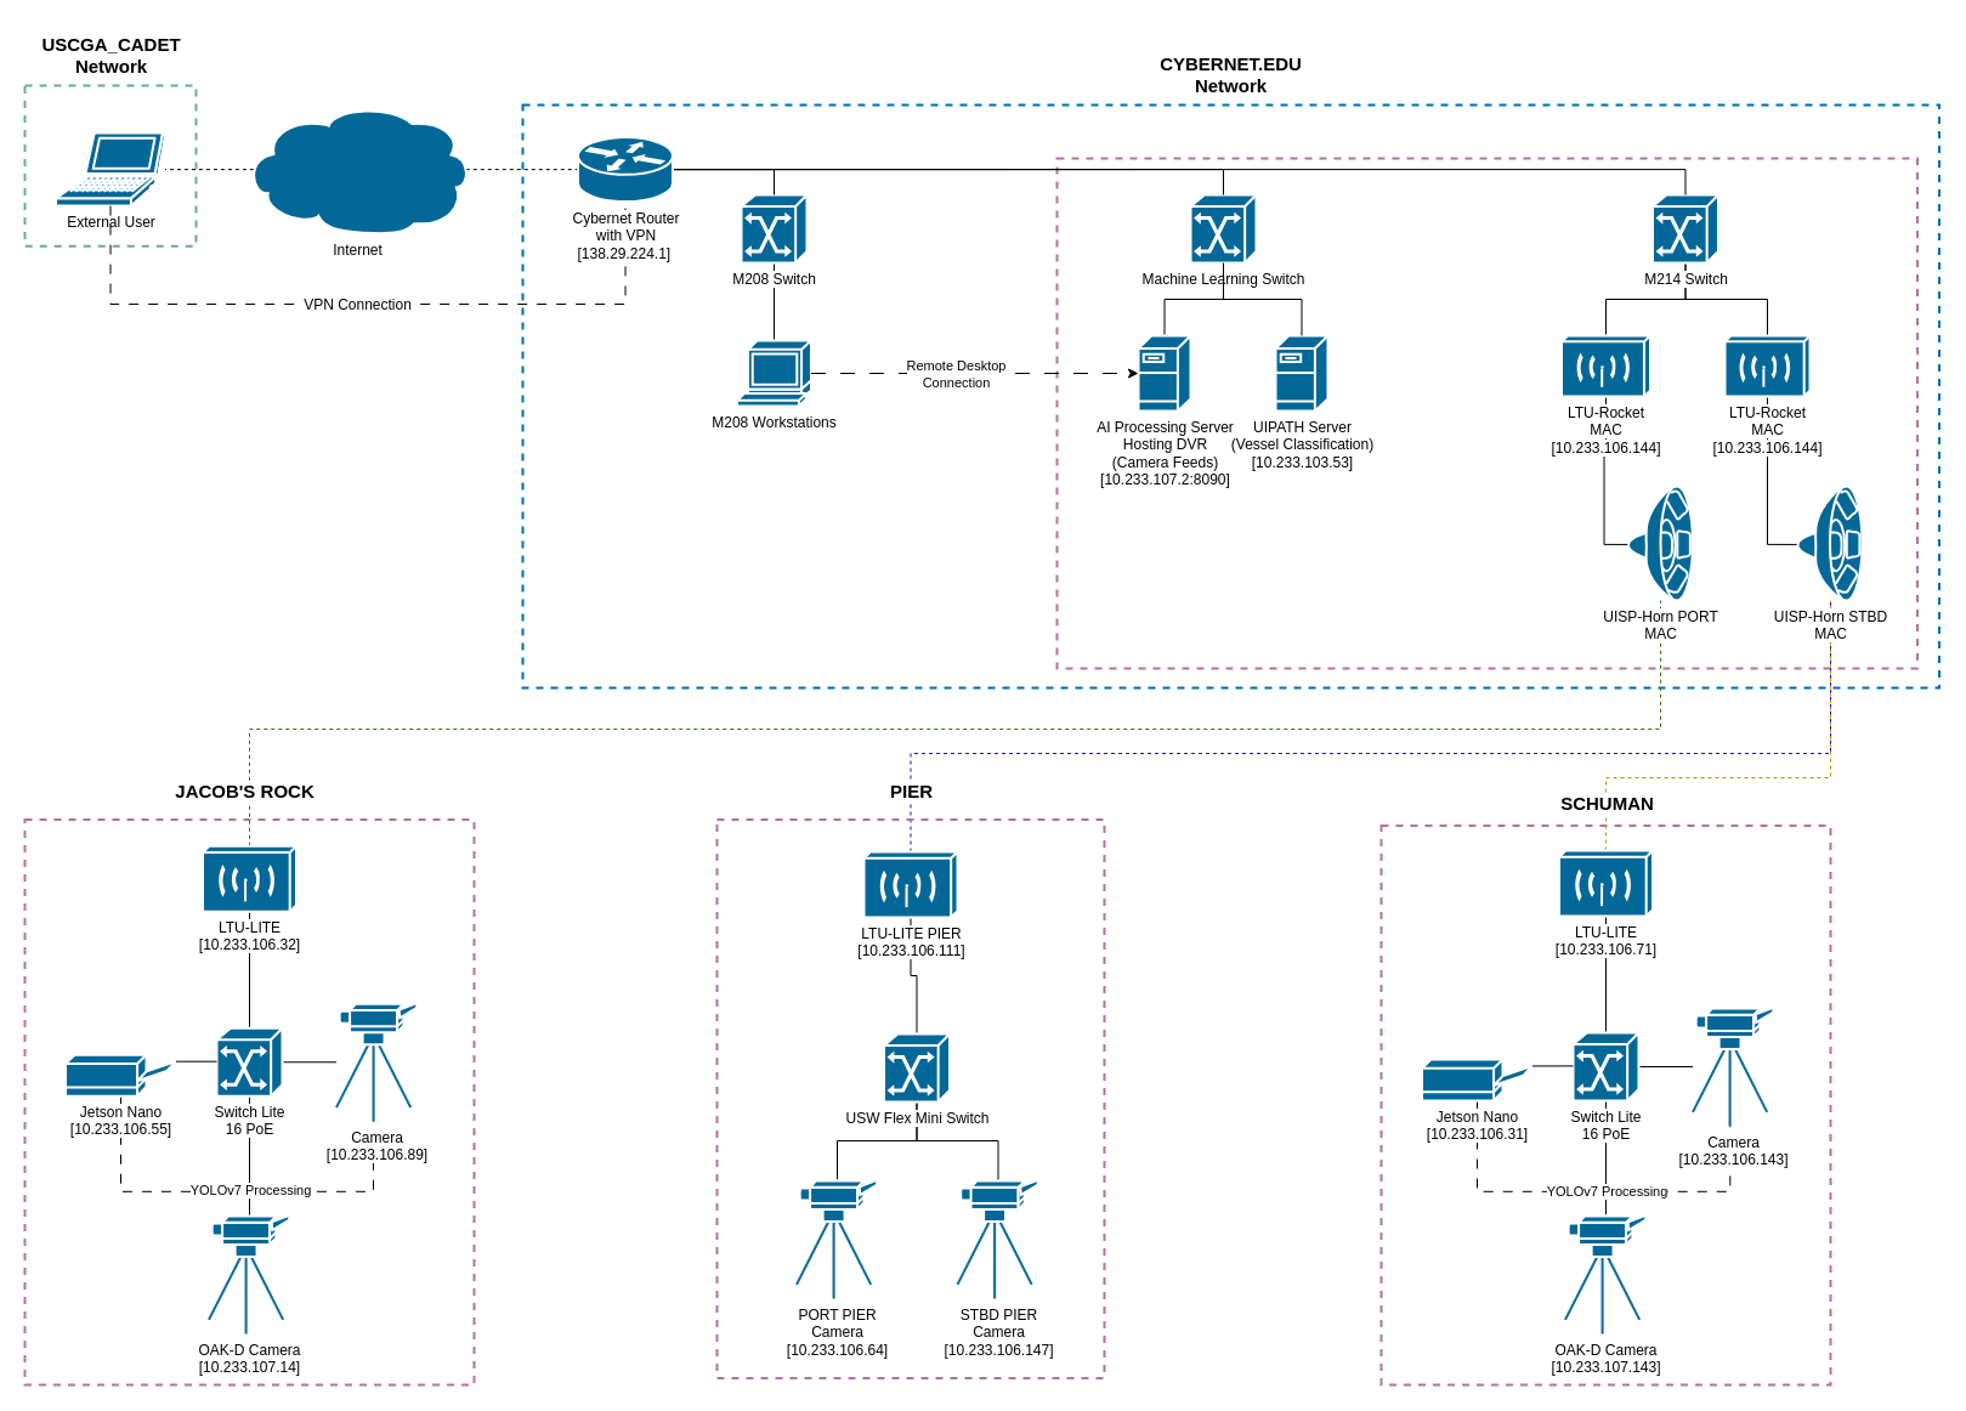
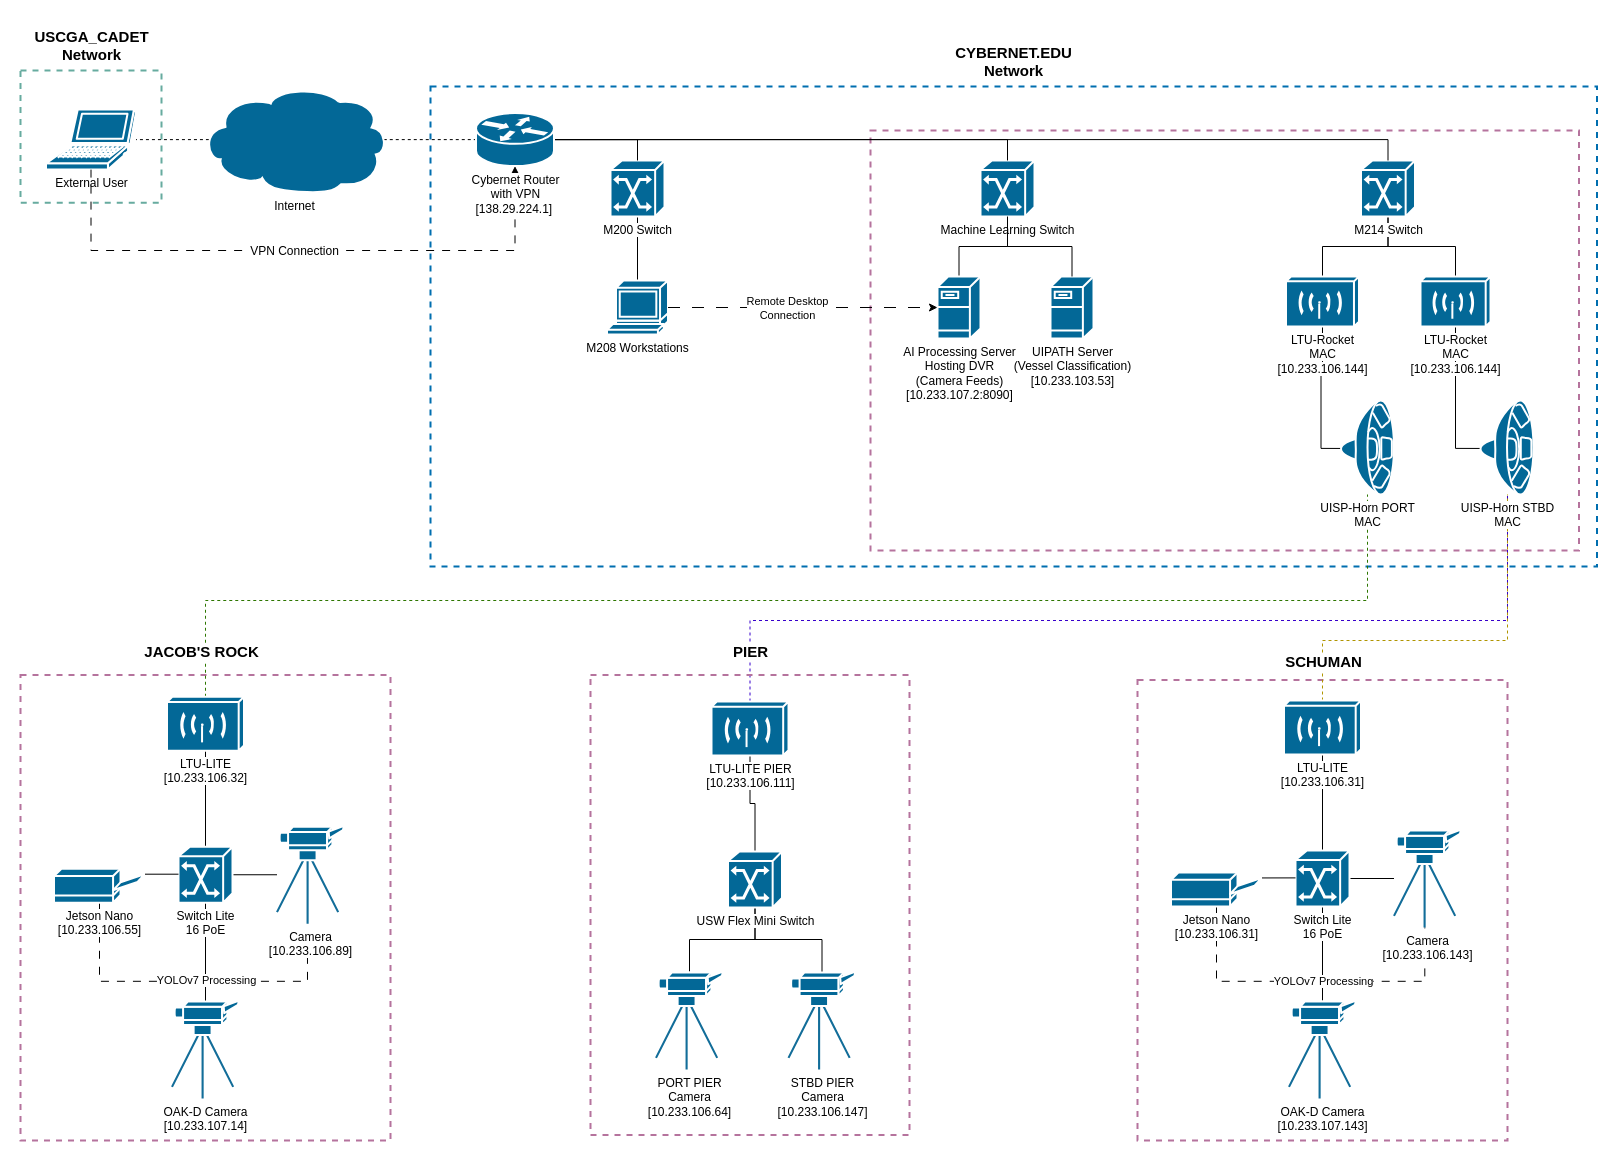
- <mxCell id="66" style="edgeStyle=orthogonalEdgeStyle;rounded=0;orthogonalLoop=1;jettySize=auto;html=1;exitX=0.5;exitY=1;exitDx=0;exitDy=0;exitPerimeter=0;entryX=0.5;entryY=1;entryDx=0;entryDy=0;entryPerimeter=0;dashed=1;dashPattern=8 8;endArrow=none;endFill=1;" edge="1" parent="1" source="26" target="69"><mxGeometry relative="1" as="geometry"><Array as="points"><mxPoint x="90.5" y="250" /><mxPoint x="514.5" y="250" /></Array></mxGeometry></mxCell>
+ <mxCell id="66" style="edgeStyle=orthogonalEdgeStyle;rounded=0;orthogonalLoop=1;jettySize=auto;html=1;exitX=0.5;exitY=1;exitDx=0;exitDy=0;exitPerimeter=0;entryX=0.5;entryY=1;entryDx=0;entryDy=0;entryPerimeter=0;dashed=1;dashPattern=8 8;endArrow=classic;endFill=1;" edge="1" parent="1" source="26" target="69"><mxGeometry relative="1" as="geometry"><Array as="points"><mxPoint x="90.5" y="250" /><mxPoint x="514.5" y="250" /></Array></mxGeometry></mxCell>
- <mxCell id="32" value="&lt;span style=&quot;background-color: rgb(255, 255, 255);&quot;&gt;M208 Switch&lt;/span&gt;" style="shape=mxgraph.cisco.switches.atm_switch;sketch=0;html=1;pointerEvents=1;dashed=0;fillColor=#036897;strokeColor=#ffffff;strokeWidth=2;verticalLabelPosition=bottom;verticalAlign=top;align=center;outlineConnect=0;" vertex="1" parent="1"><mxGeometry x="610" y="160" width="54" height="56" as="geometry" /></mxCell>
+ <mxCell id="32" value="&lt;span style=&quot;background-color: rgb(255, 255, 255);&quot;&gt;M200 Switch&lt;/span&gt;" style="shape=mxgraph.cisco.switches.atm_switch;sketch=0;html=1;pointerEvents=1;dashed=0;fillColor=#036897;strokeColor=#ffffff;strokeWidth=2;verticalLabelPosition=bottom;verticalAlign=top;align=center;outlineConnect=0;" vertex="1" parent="1"><mxGeometry x="610" y="160" width="54" height="56" as="geometry" /></mxCell>
- <mxCell id="59" value="&lt;span style=&quot;background-color: rgb(255, 255, 255);&quot;&gt;LTU-LITE&lt;br&gt;[10.233.106.71]&lt;/span&gt;" style="shape=mxgraph.cisco.wireless.wireless_transport;sketch=0;html=1;pointerEvents=1;dashed=0;fillColor=#036897;strokeColor=#ffffff;strokeWidth=2;verticalLabelPosition=bottom;verticalAlign=top;align=center;outlineConnect=0;" vertex="1" parent="1"><mxGeometry x="1283.5" y="700" width="77" height="54" as="geometry" /></mxCell>
+ <mxCell id="59" value="&lt;span style=&quot;background-color: rgb(255, 255, 255);&quot;&gt;LTU-LITE&lt;br&gt;[10.233.106.31]&lt;/span&gt;" style="shape=mxgraph.cisco.wireless.wireless_transport;sketch=0;html=1;pointerEvents=1;dashed=0;fillColor=#036897;strokeColor=#ffffff;strokeWidth=2;verticalLabelPosition=bottom;verticalAlign=top;align=center;outlineConnect=0;" vertex="1" parent="1"><mxGeometry x="1283.5" y="700" width="77" height="54" as="geometry" /></mxCell>
